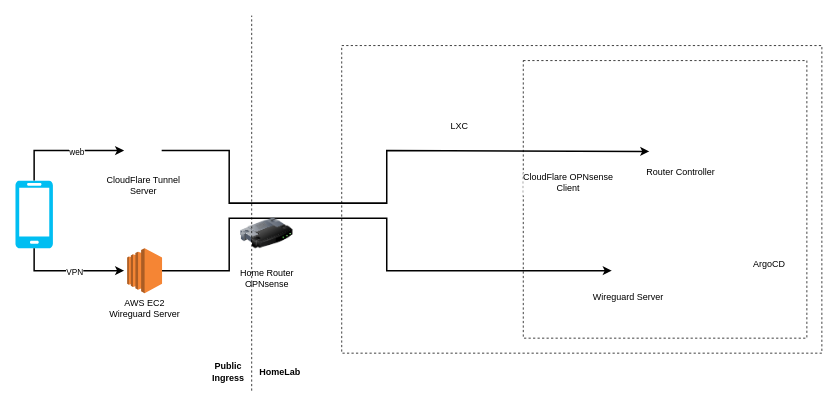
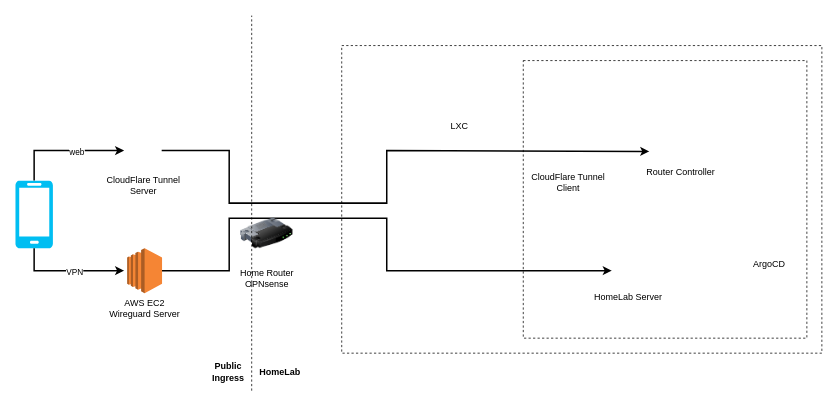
- <mxCell id="6" value="CloudFlare OPNsense&#10;Client" style="shape=image;verticalLabelPosition=bottom;labelBackgroundColor=default;verticalAlign=top;aspect=fixed;imageAspect=0;image=https://external-content.duckduckgo.com/iu/?u=https%3A%2F%2Ftse1.mm.bing.net%2Fth%3Fid%3DOIP.iEFazaCaTL2dh1Q8O6eBgAAAAA%26pid%3DApi&amp;f=1&amp;ipt=5c9d1060135ae01b7491f02ac6a6c13f13519b04248dab88ae3f69c7723dcfb1&amp;ipo=images;" vertex="1" parent="1"><mxGeometry x="735" y="178" width="44" height="44" as="geometry" /></mxCell>
+ <mxCell id="6" value="CloudFlare Tunnel&#10;Client" style="shape=image;verticalLabelPosition=bottom;labelBackgroundColor=default;verticalAlign=top;aspect=fixed;imageAspect=0;image=https://external-content.duckduckgo.com/iu/?u=https%3A%2F%2Ftse1.mm.bing.net%2Fth%3Fid%3DOIP.iEFazaCaTL2dh1Q8O6eBgAAAAA%26pid%3DApi&amp;f=1&amp;ipt=5c9d1060135ae01b7491f02ac6a6c13f13519b04248dab88ae3f69c7723dcfb1&amp;ipo=images;" vertex="1" parent="1"><mxGeometry x="735" y="178" width="44" height="44" as="geometry" /></mxCell>
- <mxCell id="9" value="Wireguard Server" style="shape=image;verticalLabelPosition=bottom;labelBackgroundColor=default;verticalAlign=top;aspect=fixed;imageAspect=0;image=https://external-content.duckduckgo.com/iu/?u=https%3A%2F%2Ftse1.mm.bing.net%2Fth%3Fid%3DOIP.5P8iU2icZDcIgsnBtRYRmgHaHa%26pid%3DApi&amp;f=1&amp;ipt=2f43e05585307ce60f0bcf9a6ea546b7620b22d63e94e0ca94406f149e85ab39&amp;ipo=images;" vertex="1" parent="1"><mxGeometry x="815" y="338" width="44" height="44" as="geometry" /></mxCell>
+ <mxCell id="9" value="HomeLab Server" style="shape=image;verticalLabelPosition=bottom;labelBackgroundColor=default;verticalAlign=top;aspect=fixed;imageAspect=0;image=https://external-content.duckduckgo.com/iu/?u=https%3A%2F%2Ftse1.mm.bing.net%2Fth%3Fid%3DOIP.5P8iU2icZDcIgsnBtRYRmgHaHa%26pid%3DApi&amp;f=1&amp;ipt=2f43e05585307ce60f0bcf9a6ea546b7620b22d63e94e0ca94406f149e85ab39&amp;ipo=images;" vertex="1" parent="1"><mxGeometry x="815" y="338" width="44" height="44" as="geometry" /></mxCell>
